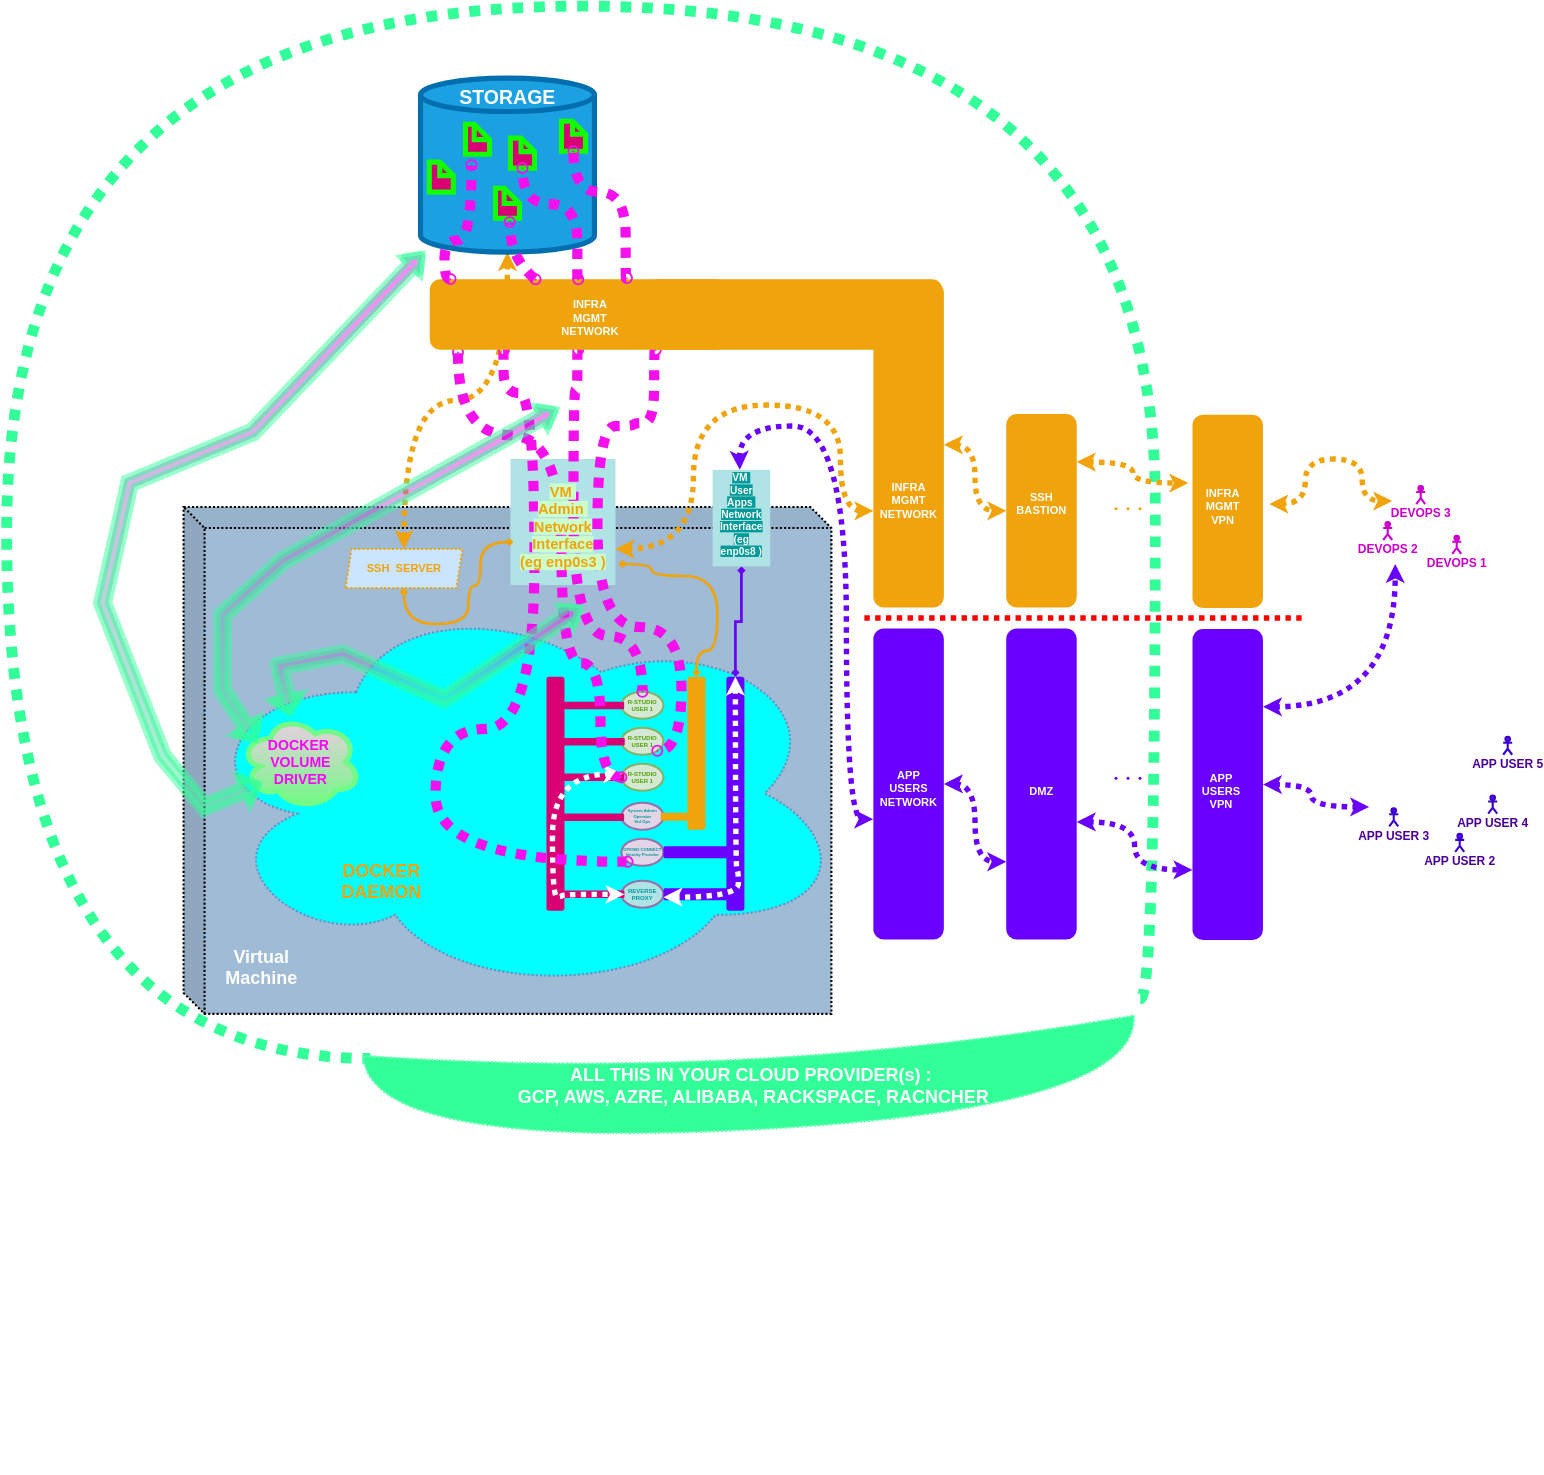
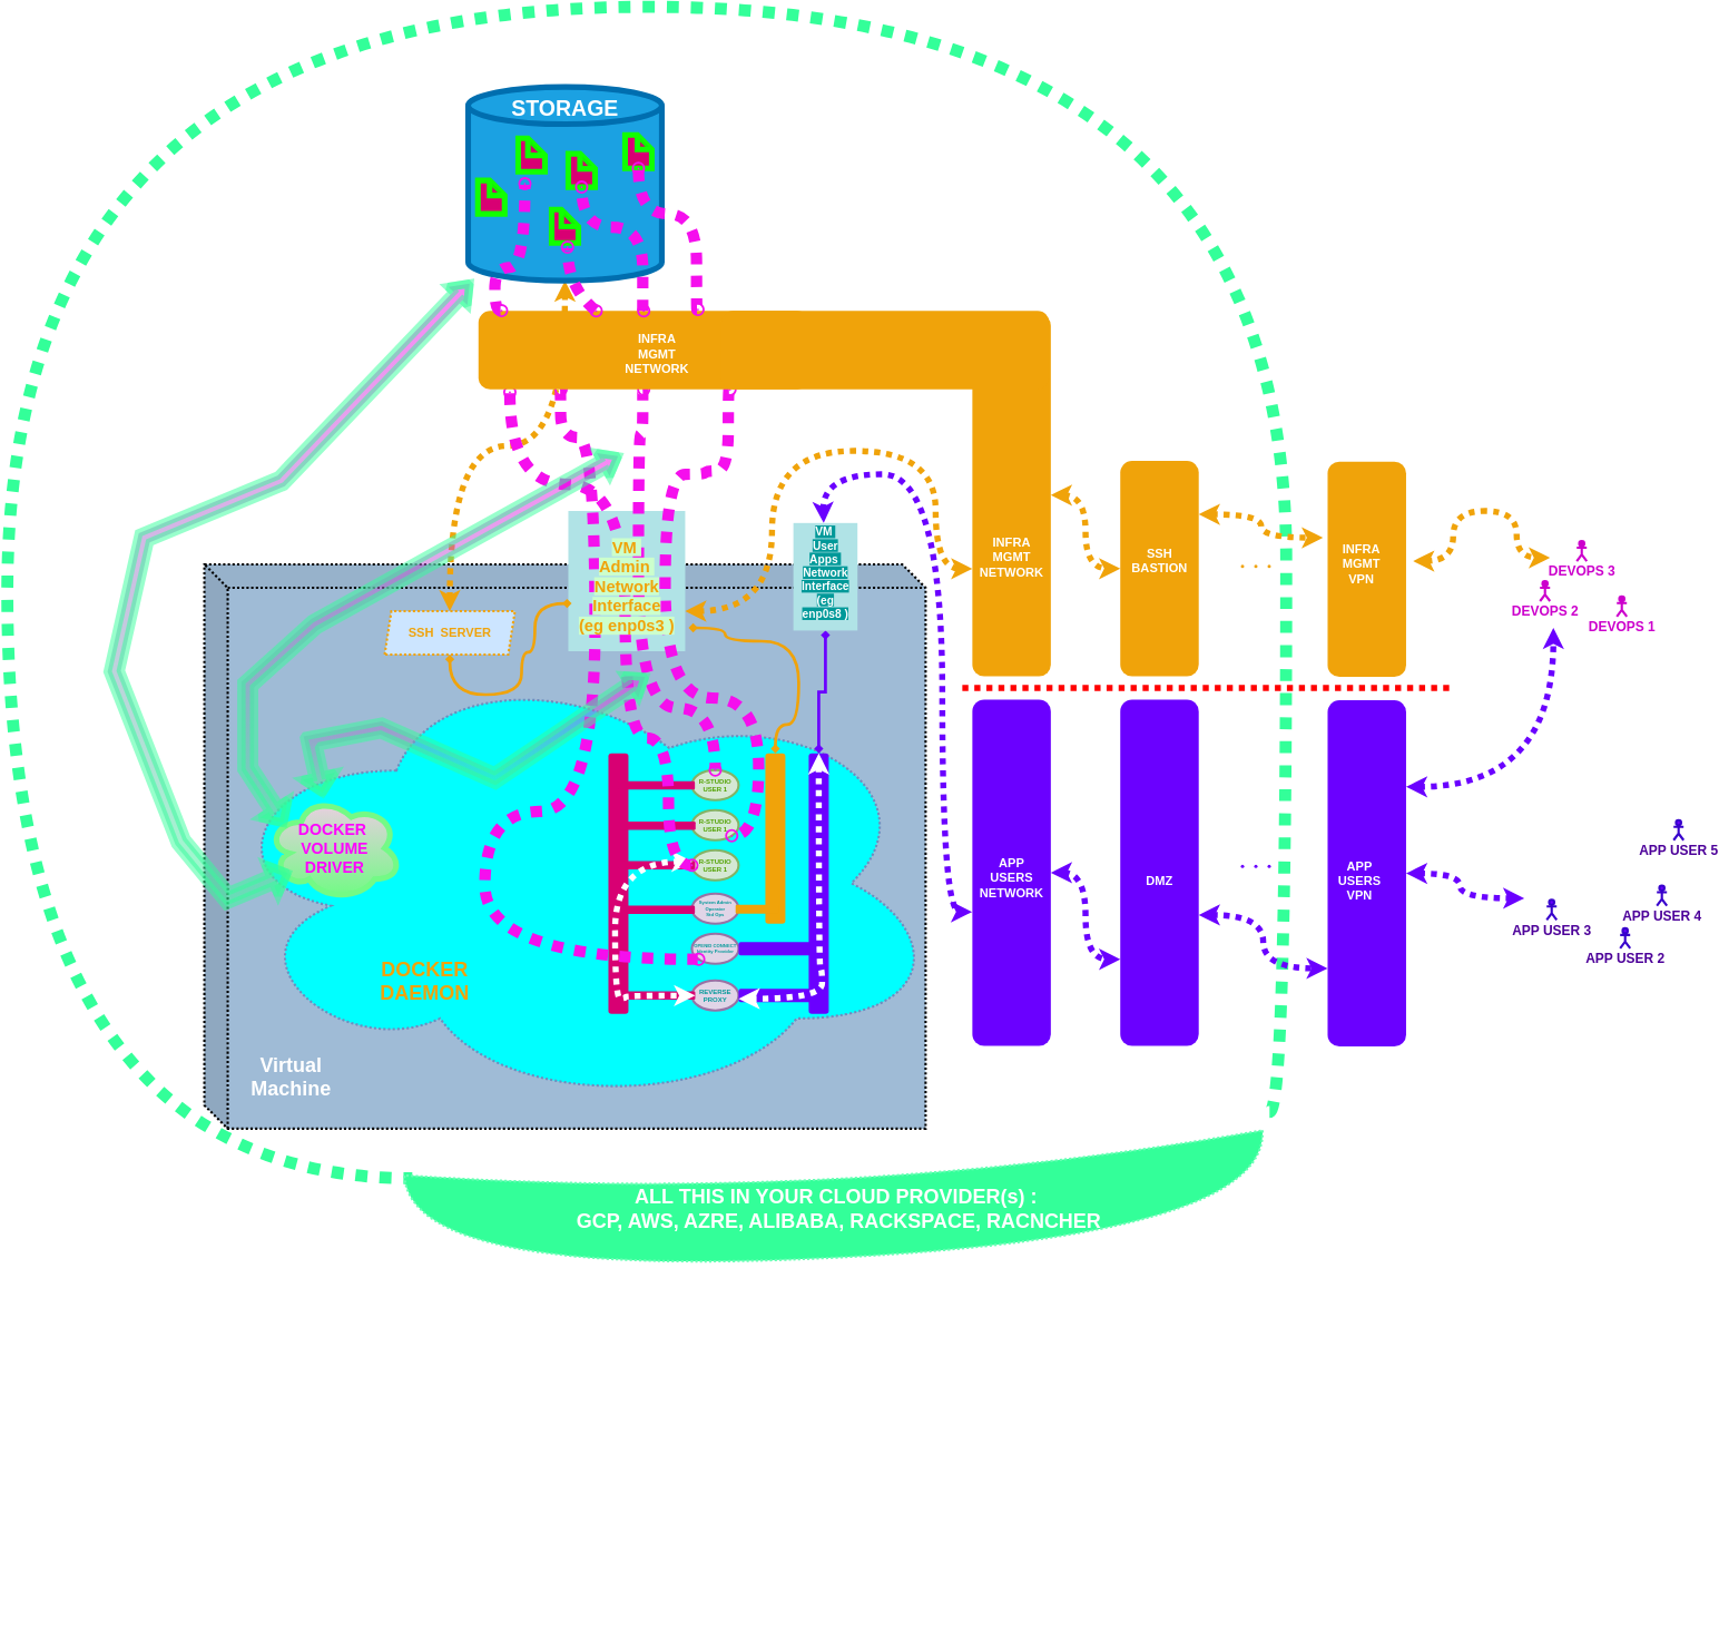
- <mxCell id="11" value="REVERSE&lt;br&gt;PROXY" style="ellipse;whiteSpace=wrap;html=1;fillColor=#b0e3e6;strokeColor=#9673a6;strokeWidth=7;fontSize=20;fontStyle=1;fontColor=#009999;" parent="1" vertex="1"><mxGeometry x="2070" y="2936" width="140" height="90" as="geometry" /></mxCell>
+ <mxCell id="11" value="REVERSE&lt;br&gt;PROXY" style="ellipse;whiteSpace=wrap;html=1;fillColor=#e1d5e7;strokeColor=#9673a6;strokeWidth=7;fontSize=20;fontStyle=1;fontColor=#009999;" parent="1" vertex="1"><mxGeometry x="2070" y="2936" width="140" height="90" as="geometry" /></mxCell>
